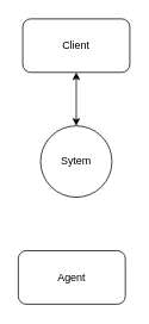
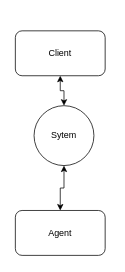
- <mxCell id="4" value="Client" style="rounded=1;whiteSpace=wrap;html=1;" parent="1" vertex="1"><mxGeometry x="25" y="20" width="120" height="60" as="geometry" /></mxCell>
+ <mxCell id="4" value="Client" style="rounded=1;whiteSpace=wrap;html=1;" parent="1" vertex="1"><mxGeometry x="20" y="40" width="120" height="60" as="geometry" /></mxCell>
+ <mxCell id="5" value="" style="edgeStyle=orthogonalEdgeStyle;rounded=0;orthogonalLoop=1;jettySize=auto;html=1;startArrow=classic;startFill=1;" parent="1" source="6" target="3" edge="1"><mxGeometry relative="1" as="geometry" /></mxCell>
